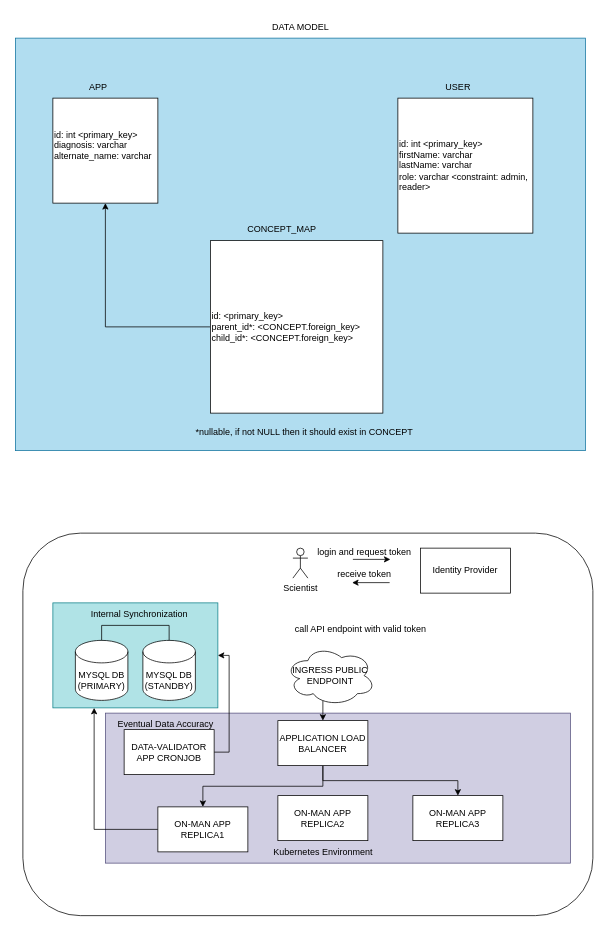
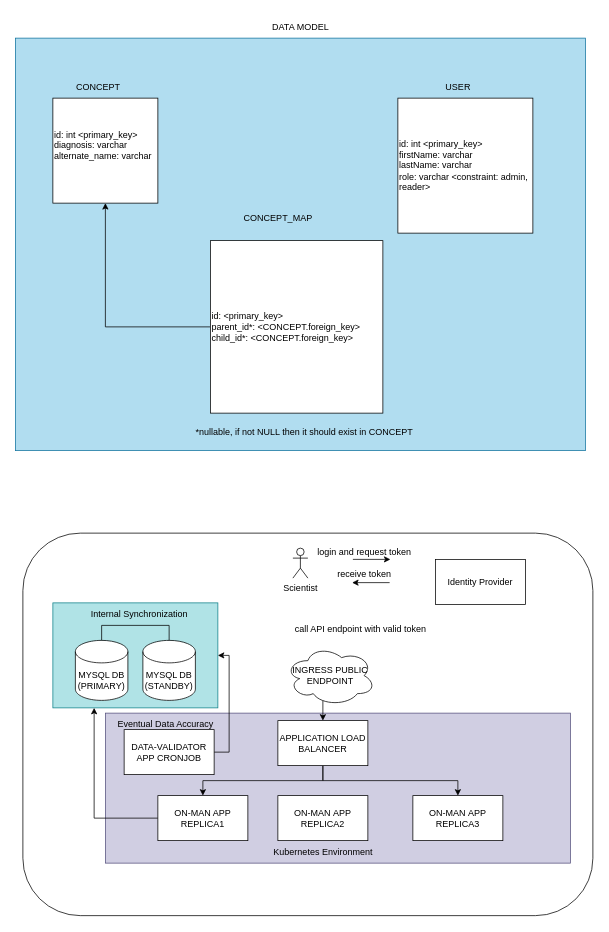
- <mxCell id="10" value="APP" style="text;html=1;align=center;verticalAlign=middle;resizable=0;points=[];autosize=1;strokeColor=none;fillColor=none;" vertex="1" parent="1"><mxGeometry x="90" y="100" width="80" height="30" as="geometry" /></mxCell>
+ <mxCell id="10" value="CONCEPT" style="text;html=1;align=center;verticalAlign=middle;resizable=0;points=[];autosize=1;strokeColor=none;fillColor=none;" vertex="1" parent="1"><mxGeometry x="90" y="100" width="80" height="30" as="geometry" /></mxCell>
- <mxCell id="11" value="CONCEPT_MAP" style="text;html=1;align=center;verticalAlign=middle;resizable=0;points=[];autosize=1;strokeColor=none;fillColor=none;" vertex="1" parent="1"><mxGeometry x="320" y="290" width="110" height="30" as="geometry" /></mxCell>
+ <mxCell id="11" value="CONCEPT_MAP" style="text;html=1;align=center;verticalAlign=middle;resizable=0;points=[];autosize=1;strokeColor=none;fillColor=none;" vertex="1" parent="1"><mxGeometry x="315" y="275" width="110" height="30" as="geometry" /></mxCell>
- <mxCell id="27" value="Identity Provider" style="rounded=0;whiteSpace=wrap;html=1;" vertex="1" parent="1"><mxGeometry x="560" y="730" width="120" height="60" as="geometry" /></mxCell>
+ <mxCell id="27" value="Identity Provider" style="rounded=0;whiteSpace=wrap;html=1;" vertex="1" parent="1"><mxGeometry x="580" y="745" width="120" height="60" as="geometry" /></mxCell>
- <mxCell id="19" value="ON-MAN APP REPLICA1" style="rounded=0;whiteSpace=wrap;html=1;" vertex="1" parent="1"><mxGeometry x="210" y="1075" width="120" height="60" as="geometry" /></mxCell>
+ <mxCell id="19" value="ON-MAN APP REPLICA1" style="rounded=0;whiteSpace=wrap;html=1;" vertex="1" parent="1"><mxGeometry x="210" y="1060" width="120" height="60" as="geometry" /></mxCell>
